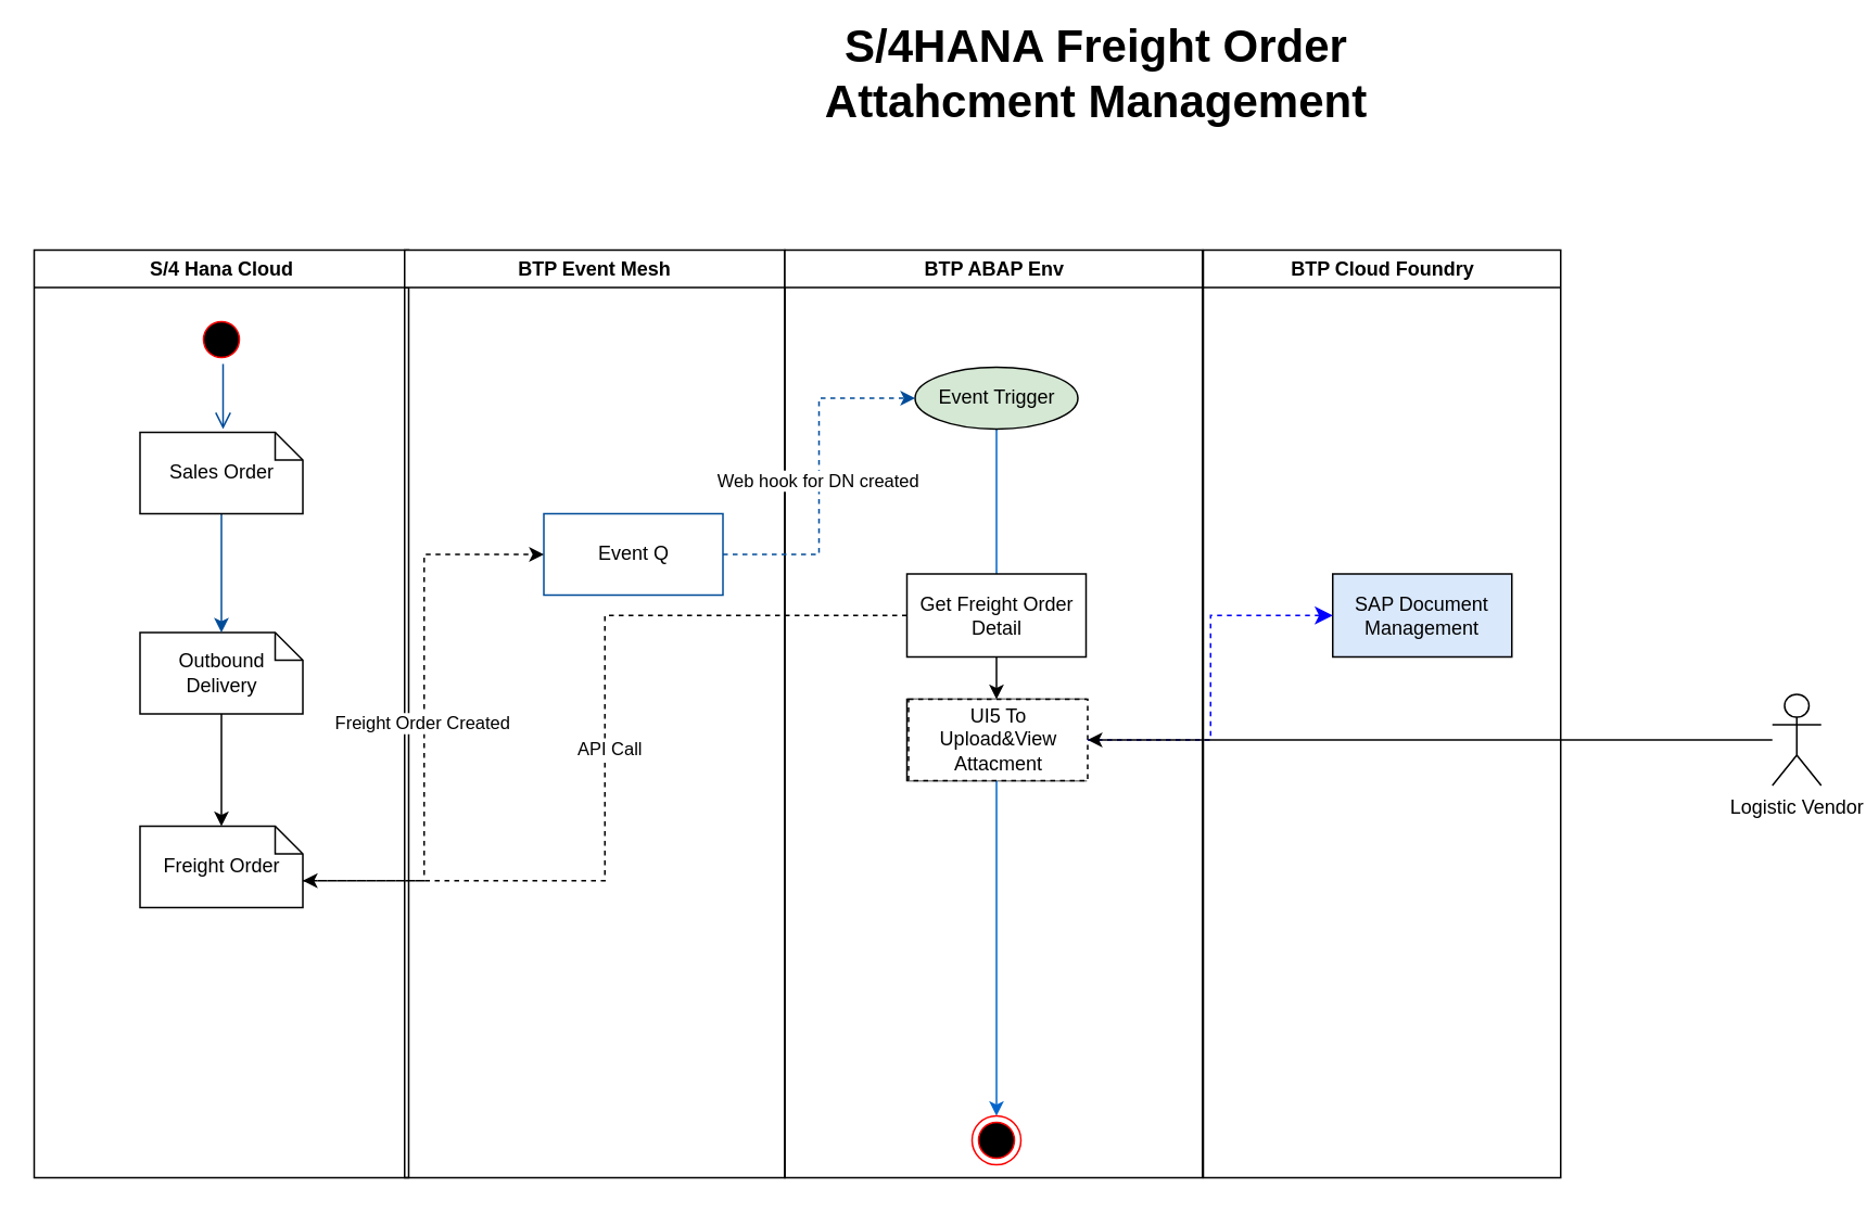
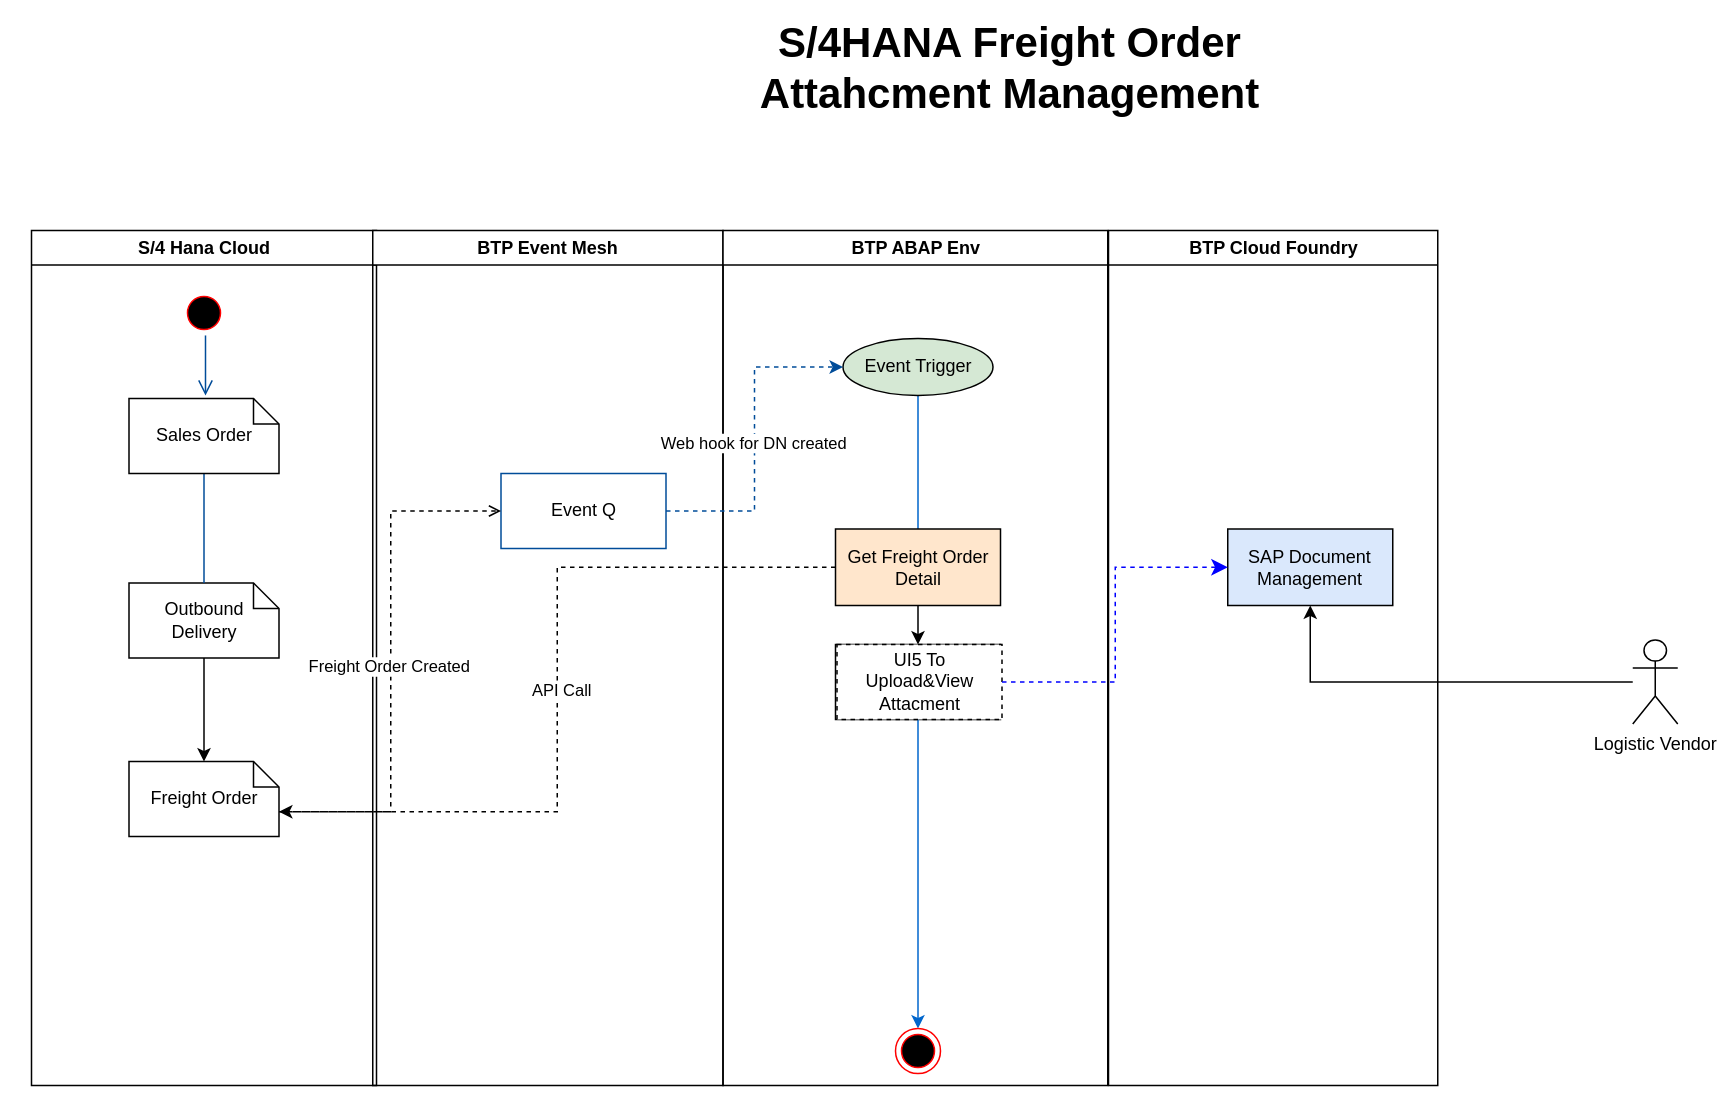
- <mxCell id="21" style="edgeStyle=orthogonalEdgeStyle;rounded=0;orthogonalLoop=1;jettySize=auto;html=1;exitX=0;exitY=0;exitDx=100;exitDy=33.5;exitPerimeter=0;entryX=0;entryY=0.5;entryDx=0;entryDy=0;dashed=1;" parent="1" source="23" target="9" edge="1"><mxGeometry relative="1" as="geometry"><Array as="points"><mxPoint x="260" y="541" /><mxPoint x="260" y="340" /></Array></mxGeometry></mxCell>
+ <mxCell id="21" style="edgeStyle=orthogonalEdgeStyle;rounded=0;orthogonalLoop=1;jettySize=auto;html=1;exitX=0;exitY=0;exitDx=100;exitDy=33.5;exitPerimeter=0;entryX=0;entryY=0.5;entryDx=0;entryDy=0;dashed=1;endArrow=open;" parent="1" source="23" target="9" edge="1"><mxGeometry relative="1" as="geometry"><Array as="points"><mxPoint x="260" y="541" /><mxPoint x="260" y="340" /></Array></mxGeometry></mxCell>
- <mxCell id="14" value="Get Freight Order Detail" style="whiteSpace=wrap;" parent="10" vertex="1"><mxGeometry x="75" y="199" width="110" height="51" as="geometry" /></mxCell>
+ <mxCell id="14" value="Get Freight Order Detail" style="whiteSpace=wrap;fillColor=#ffe6cc;" parent="10" vertex="1"><mxGeometry x="75" y="199" width="110" height="51" as="geometry" /></mxCell>
- <mxCell id="6" style="edgeStyle=orthogonalEdgeStyle;rounded=0;orthogonalLoop=1;jettySize=auto;html=1;exitX=0.5;exitY=1;exitDx=0;exitDy=0;exitPerimeter=0;strokeColor=#004C99;" parent="2" source="7" target="5" edge="1"><mxGeometry relative="1" as="geometry" /></mxCell>
+ <mxCell id="6" style="edgeStyle=orthogonalEdgeStyle;rounded=0;orthogonalLoop=1;jettySize=auto;html=1;exitX=0.5;exitY=1;exitDx=0;exitDy=0;exitPerimeter=0;strokeColor=#004C99;endArrow=none;" parent="2" source="7" target="5" edge="1"><mxGeometry relative="1" as="geometry" /></mxCell>
- <mxCell id="31" style="edgeStyle=orthogonalEdgeStyle;rounded=0;orthogonalLoop=1;jettySize=auto;html=1;entryX=1;entryY=0.5;entryDx=0;entryDy=0;" parent="1" source="32" target="27" edge="1"><mxGeometry relative="1" as="geometry" /></mxCell>
+ <mxCell id="31" style="edgeStyle=orthogonalEdgeStyle;rounded=0;orthogonalLoop=1;jettySize=auto;html=1;" parent="1" source="32" target="29" edge="1"><mxGeometry relative="1" as="geometry" /></mxCell>
